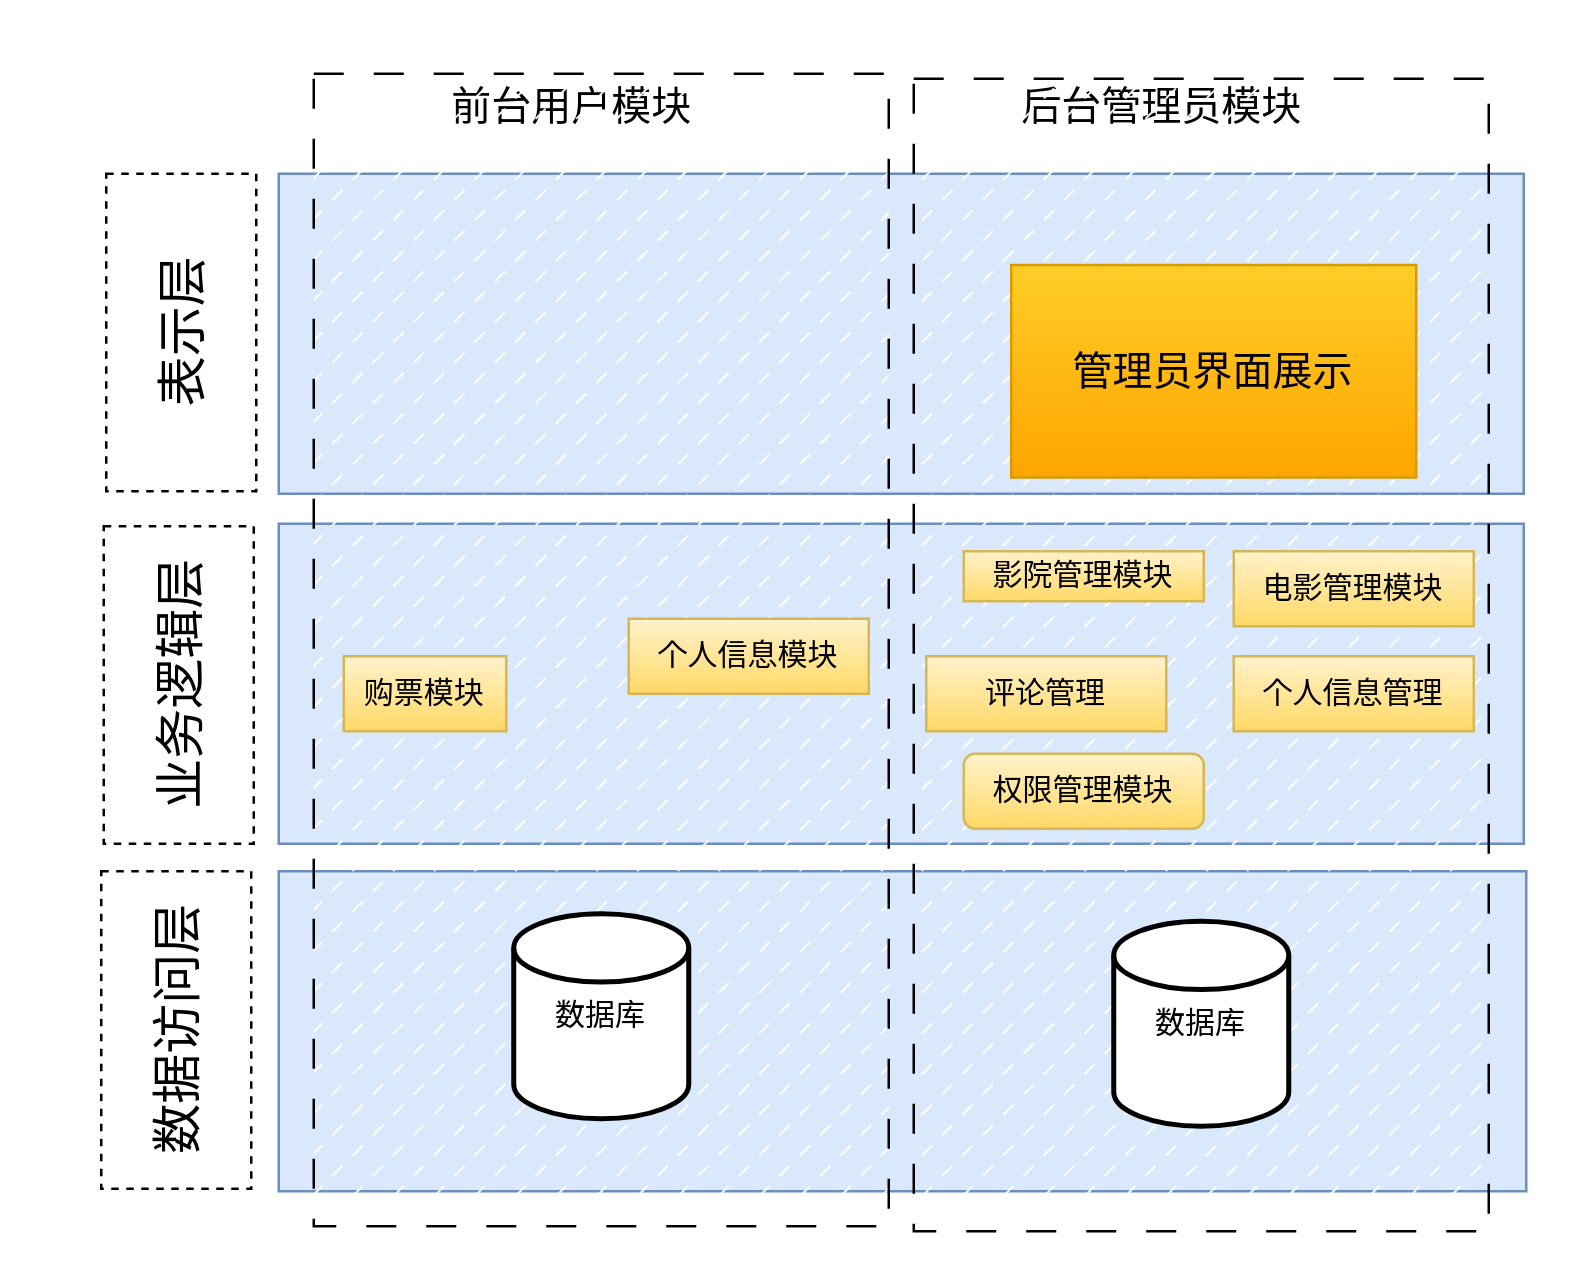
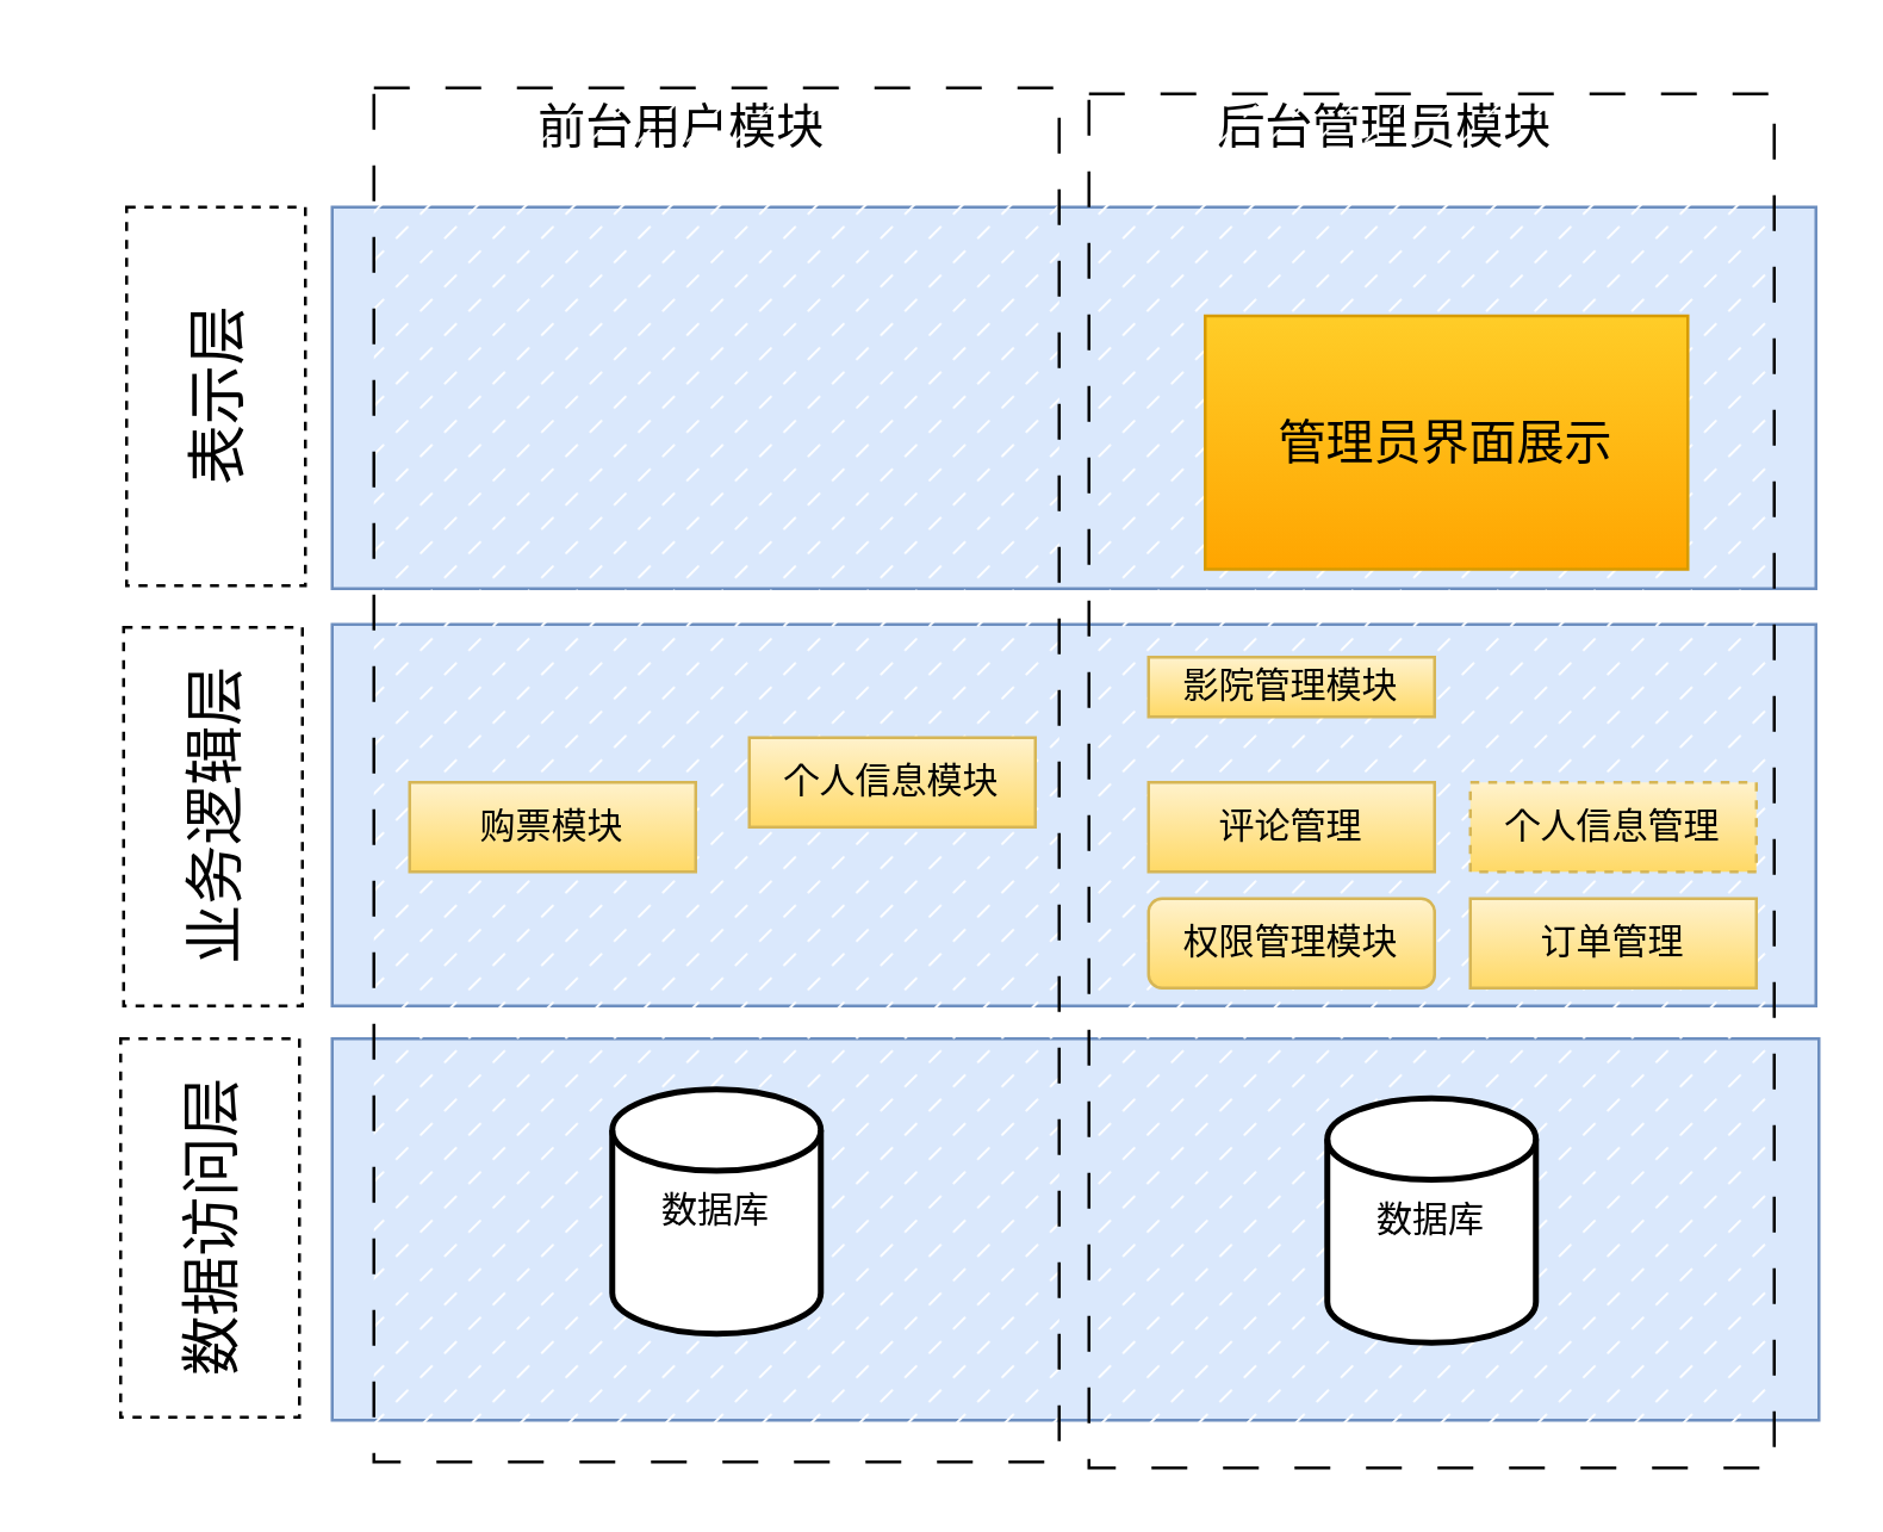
- <mxCell id="22" value="电影管理模块" style="rounded=0;whiteSpace=wrap;html=1;fillColor=#fff2cc;gradientColor=#ffd966;strokeColor=#d6b656;" vertex="1" parent="1"><mxGeometry x="493" y="220" width="96" height="30" as="geometry" /></mxCell>
- <mxCell id="27" value="购票模块" style="rounded=0;whiteSpace=wrap;html=1;fillColor=#fff2cc;gradientColor=#ffd966;strokeColor=#d6b656;" vertex="1" parent="1"><mxGeometry x="137" y="262" width="65" height="30" as="geometry" /></mxCell>
+ <mxCell id="27" value="购票模块" style="rounded=0;whiteSpace=wrap;html=1;fillColor=#fff2cc;gradientColor=#ffd966;strokeColor=#d6b656;" vertex="1" parent="1"><mxGeometry x="137" y="262" width="96" height="30" as="geometry" /></mxCell>
- <mxCell id="23" value="评论管理" style="rounded=0;whiteSpace=wrap;html=1;fillColor=#fff2cc;gradientColor=#ffd966;strokeColor=#d6b656;" vertex="1" parent="1"><mxGeometry x="370" y="262" width="96" height="30" as="geometry" /></mxCell>
+ <mxCell id="23" value="评论管理" style="rounded=0;whiteSpace=wrap;html=1;fillColor=#fff2cc;gradientColor=#ffd966;strokeColor=#d6b656;" vertex="1" parent="1"><mxGeometry x="385" y="262" width="96" height="30" as="geometry" /></mxCell>
- <mxCell id="24" value="个人信息管理" style="rounded=0;whiteSpace=wrap;html=1;fillColor=#fff2cc;gradientColor=#ffd966;strokeColor=#d6b656;" vertex="1" parent="1"><mxGeometry x="493" y="262" width="96" height="30" as="geometry" /></mxCell>
+ <mxCell id="24" value="个人信息管理" style="rounded=0;whiteSpace=wrap;html=1;fillColor=#fff2cc;gradientColor=#ffd966;strokeColor=#d6b656;dashed=1;" vertex="1" parent="1"><mxGeometry x="493" y="262" width="96" height="30" as="geometry" /></mxCell>
+ <mxCell id="26" value="订单管理" style="rounded=0;whiteSpace=wrap;html=1;fillColor=#fff2cc;gradientColor=#ffd966;strokeColor=#d6b656;" vertex="1" parent="1"><mxGeometry x="493" y="301" width="96" height="30" as="geometry" /></mxCell>
